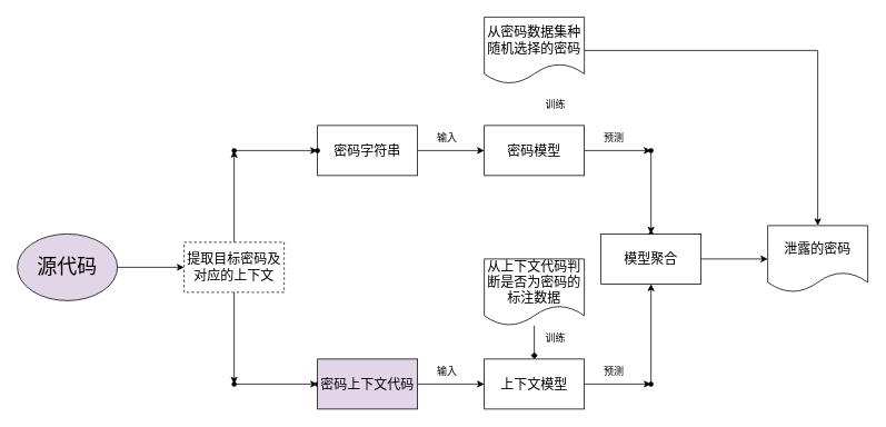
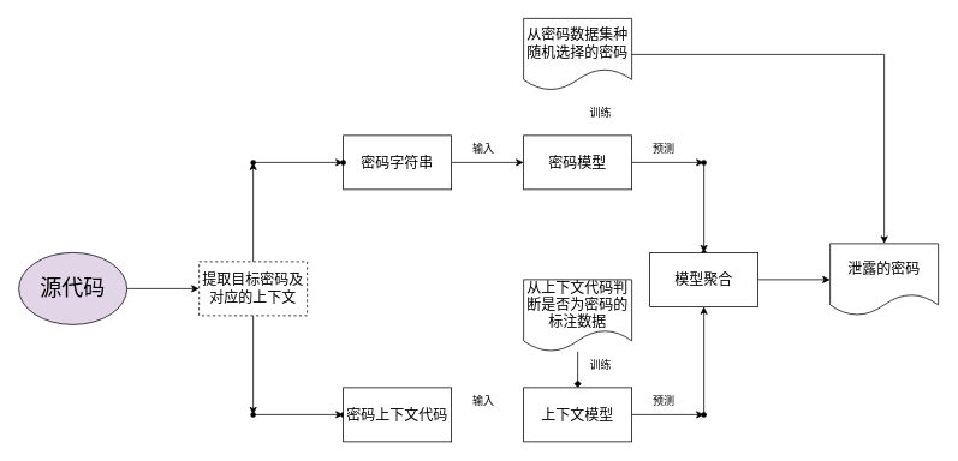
- <mxCell id="13" value="&lt;font style=&quot;font-size: 16px;&quot;&gt;密码上下文代码&lt;/font&gt;" style="whiteSpace=wrap;html=1;sketch=0;fillColor=#e1d5e7;" vertex="1" parent="1"><mxGeometry x="380" y="430" width="120" height="60" as="geometry" /></mxCell>
+ <mxCell id="13" value="&lt;font style=&quot;font-size: 16px;&quot;&gt;密码上下文代码&lt;/font&gt;" style="whiteSpace=wrap;html=1;sketch=0;" vertex="1" parent="1"><mxGeometry x="380" y="430" width="120" height="60" as="geometry" /></mxCell>
- <mxCell id="12" value="" style="edgeStyle=orthogonalEdgeStyle;rounded=0;orthogonalLoop=1;jettySize=auto;html=1;" edge="1" parent="1" source="13" target="17"><mxGeometry relative="1" as="geometry" /></mxCell>
